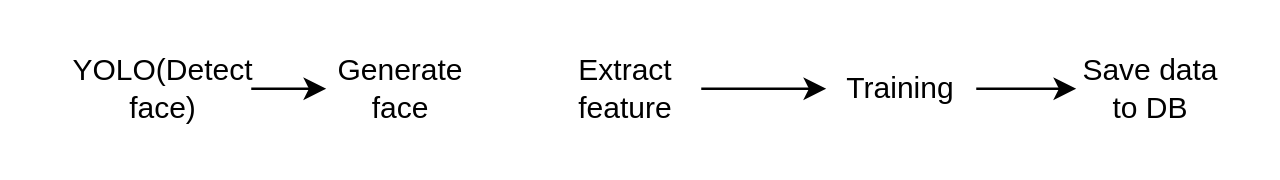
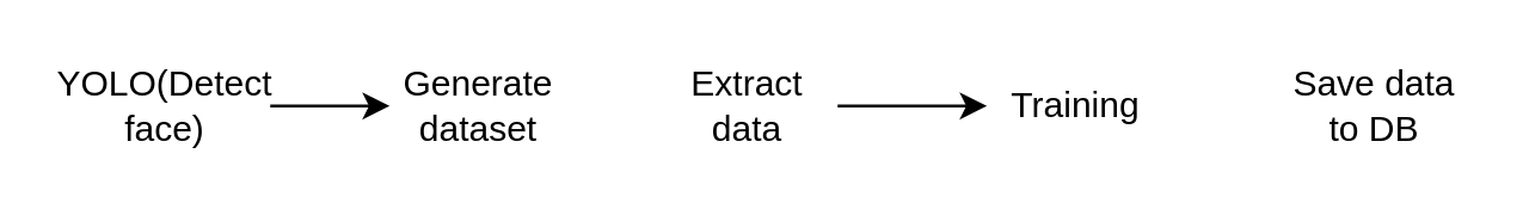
- <mxCell id="3" value="YOLO(Detect face)" style="text;html=1;strokeColor=none;fillColor=none;align=center;verticalAlign=middle;whiteSpace=wrap;rounded=0;" parent="1" vertex="1"><mxGeometry x="30" y="20" width="70" height="30" as="geometry" /></mxCell>
+ <mxCell id="3" value="YOLO(Detect face)" style="text;html=1;strokeColor=none;fillColor=none;align=center;verticalAlign=middle;whiteSpace=wrap;rounded=0;" parent="1" vertex="1"><mxGeometry x="20" y="20" width="70" height="30" as="geometry" /></mxCell>
- <mxCell id="9" value="Generate face" style="text;html=1;strokeColor=none;fillColor=none;align=center;verticalAlign=middle;whiteSpace=wrap;rounded=0;" vertex="1" parent="1"><mxGeometry x="130" y="20" width="60" height="30" as="geometry" /></mxCell>
+ <mxCell id="9" value="Generate dataset" style="text;html=1;strokeColor=none;fillColor=none;align=center;verticalAlign=middle;whiteSpace=wrap;rounded=0;" vertex="1" parent="1"><mxGeometry x="130" y="20" width="60" height="30" as="geometry" /></mxCell>
- <mxCell id="5" value="Extract feature" style="text;html=1;strokeColor=none;fillColor=none;align=center;verticalAlign=middle;whiteSpace=wrap;rounded=0;" parent="1" vertex="1"><mxGeometry x="220" y="20" width="60" height="30" as="geometry" /></mxCell>
+ <mxCell id="5" value="Extract data" style="text;html=1;strokeColor=none;fillColor=none;align=center;verticalAlign=middle;whiteSpace=wrap;rounded=0;" parent="1" vertex="1"><mxGeometry x="220" y="20" width="60" height="30" as="geometry" /></mxCell>
- <mxCell id="6" style="edgeStyle=orthogonalEdgeStyle;rounded=0;orthogonalLoop=1;jettySize=auto;html=1;" parent="1" source="7" target="8" edge="1"><mxGeometry relative="1" as="geometry" /></mxCell>
